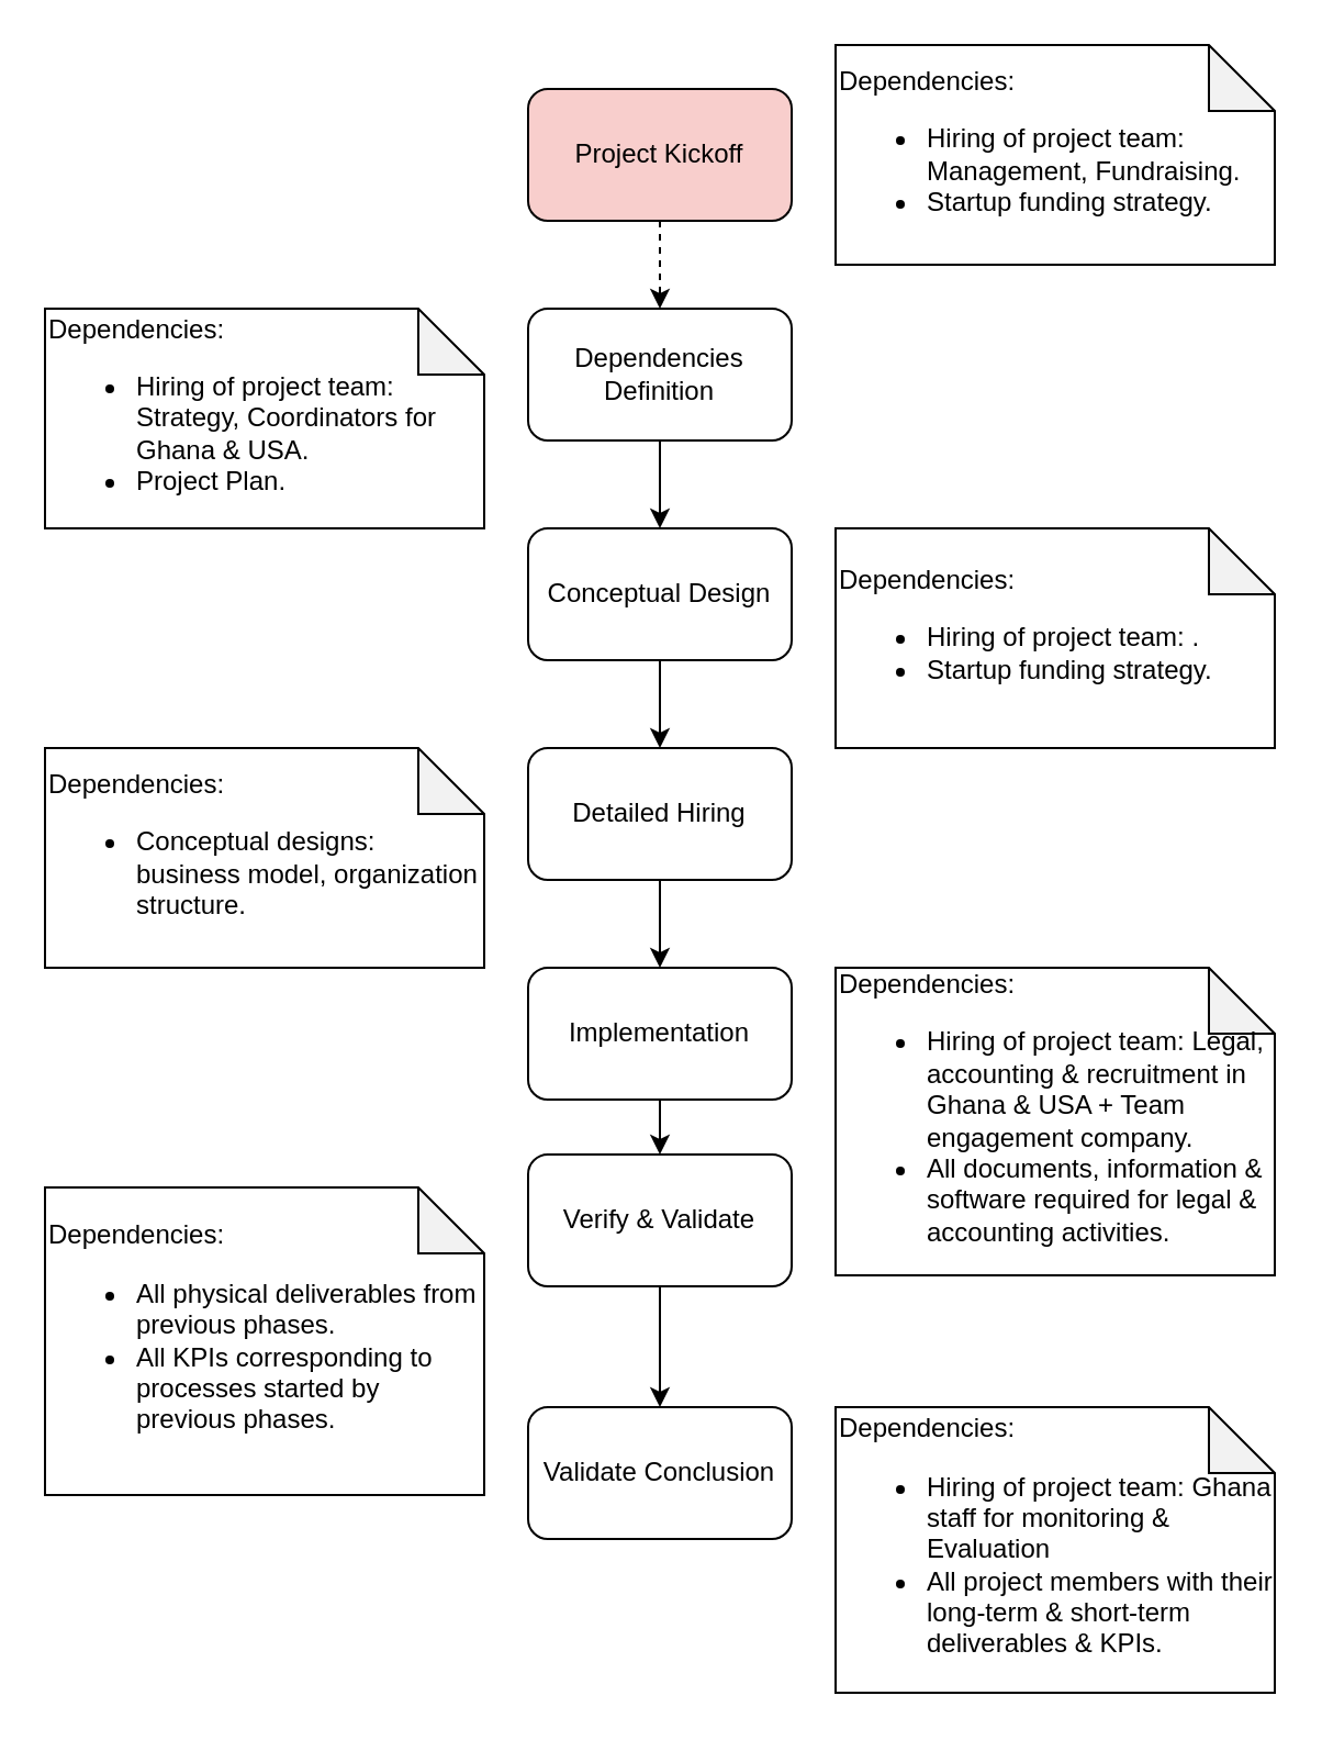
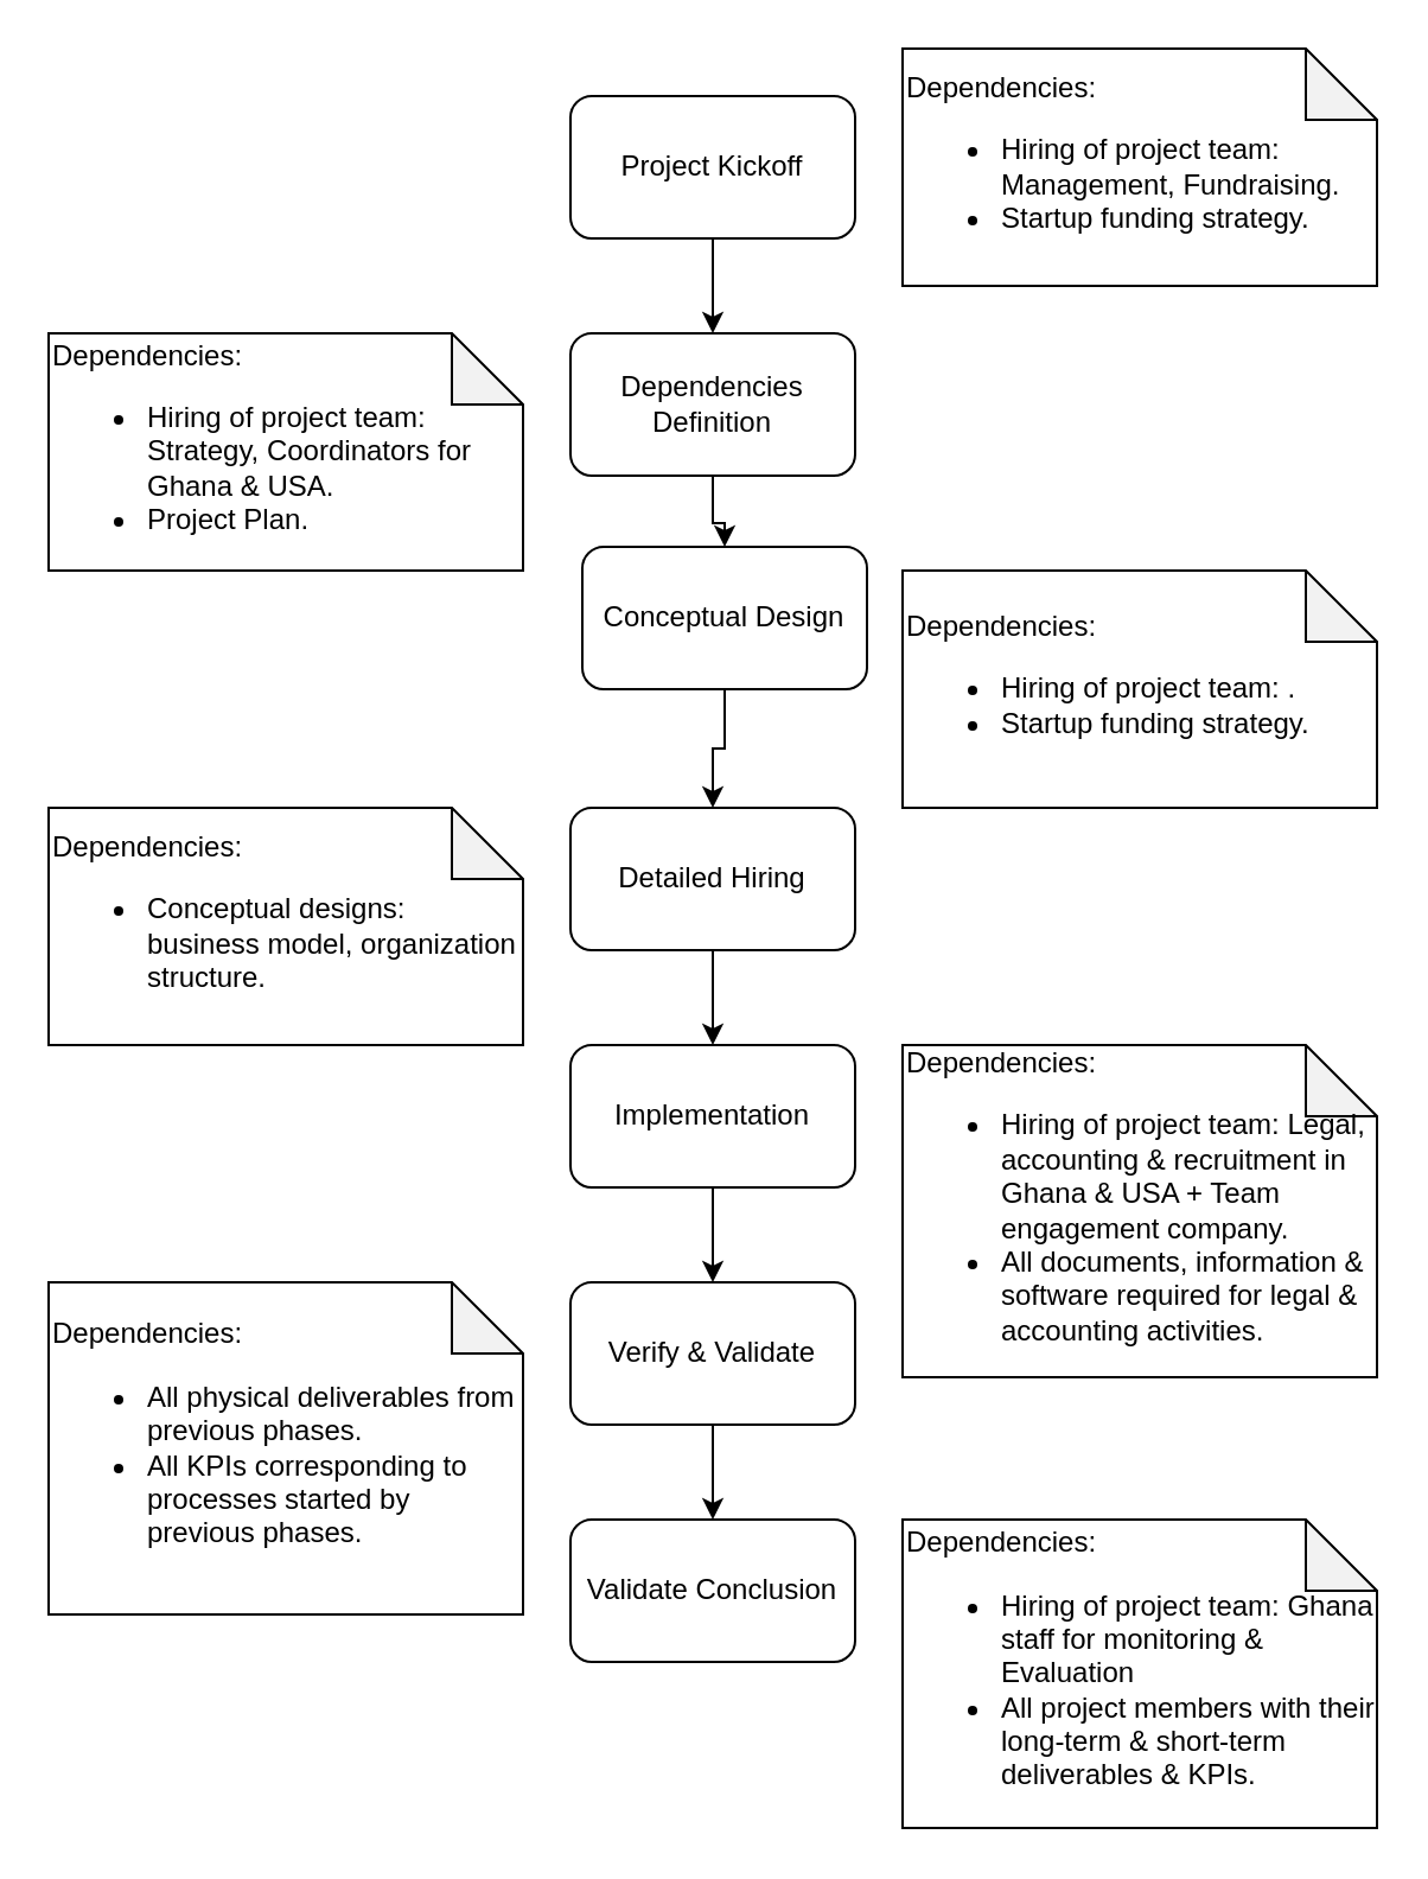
- <mxCell id="3" value="Project Kickoff" style="rounded=1;whiteSpace=wrap;html=1;fillColor=#f8cecc;" vertex="1" parent="1"><mxGeometry x="240" y="40" width="120" height="60" as="geometry" /></mxCell>
+ <mxCell id="3" value="Project Kickoff" style="rounded=1;whiteSpace=wrap;html=1;" vertex="1" parent="1"><mxGeometry x="240" y="40" width="120" height="60" as="geometry" /></mxCell>
- <mxCell id="2" style="edgeStyle=orthogonalEdgeStyle;rounded=0;orthogonalLoop=1;jettySize=auto;html=1;entryX=0.5;entryY=0;entryDx=0;entryDy=0;dashed=1;" edge="1" parent="1" source="3" target="5"><mxGeometry relative="1" as="geometry" /></mxCell>
+ <mxCell id="2" style="edgeStyle=orthogonalEdgeStyle;rounded=0;orthogonalLoop=1;jettySize=auto;html=1;entryX=0.5;entryY=0;entryDx=0;entryDy=0;" edge="1" parent="1" source="3" target="5"><mxGeometry relative="1" as="geometry" /></mxCell>
- <mxCell id="7" value="Conceptual Design" style="rounded=1;whiteSpace=wrap;html=1;" vertex="1" parent="1"><mxGeometry x="240" y="240" width="120" height="60" as="geometry" /></mxCell>
+ <mxCell id="7" value="Conceptual Design" style="rounded=1;whiteSpace=wrap;html=1;" vertex="1" parent="1"><mxGeometry x="245" y="230" width="120" height="60" as="geometry" /></mxCell>
- <mxCell id="13" value="Verify &amp;amp; Validate" style="rounded=1;whiteSpace=wrap;html=1;" vertex="1" parent="1"><mxGeometry x="240" y="525" width="120" height="60" as="geometry" /></mxCell>
+ <mxCell id="13" value="Verify &amp;amp; Validate" style="rounded=1;whiteSpace=wrap;html=1;" vertex="1" parent="1"><mxGeometry x="240" y="540" width="120" height="60" as="geometry" /></mxCell>
